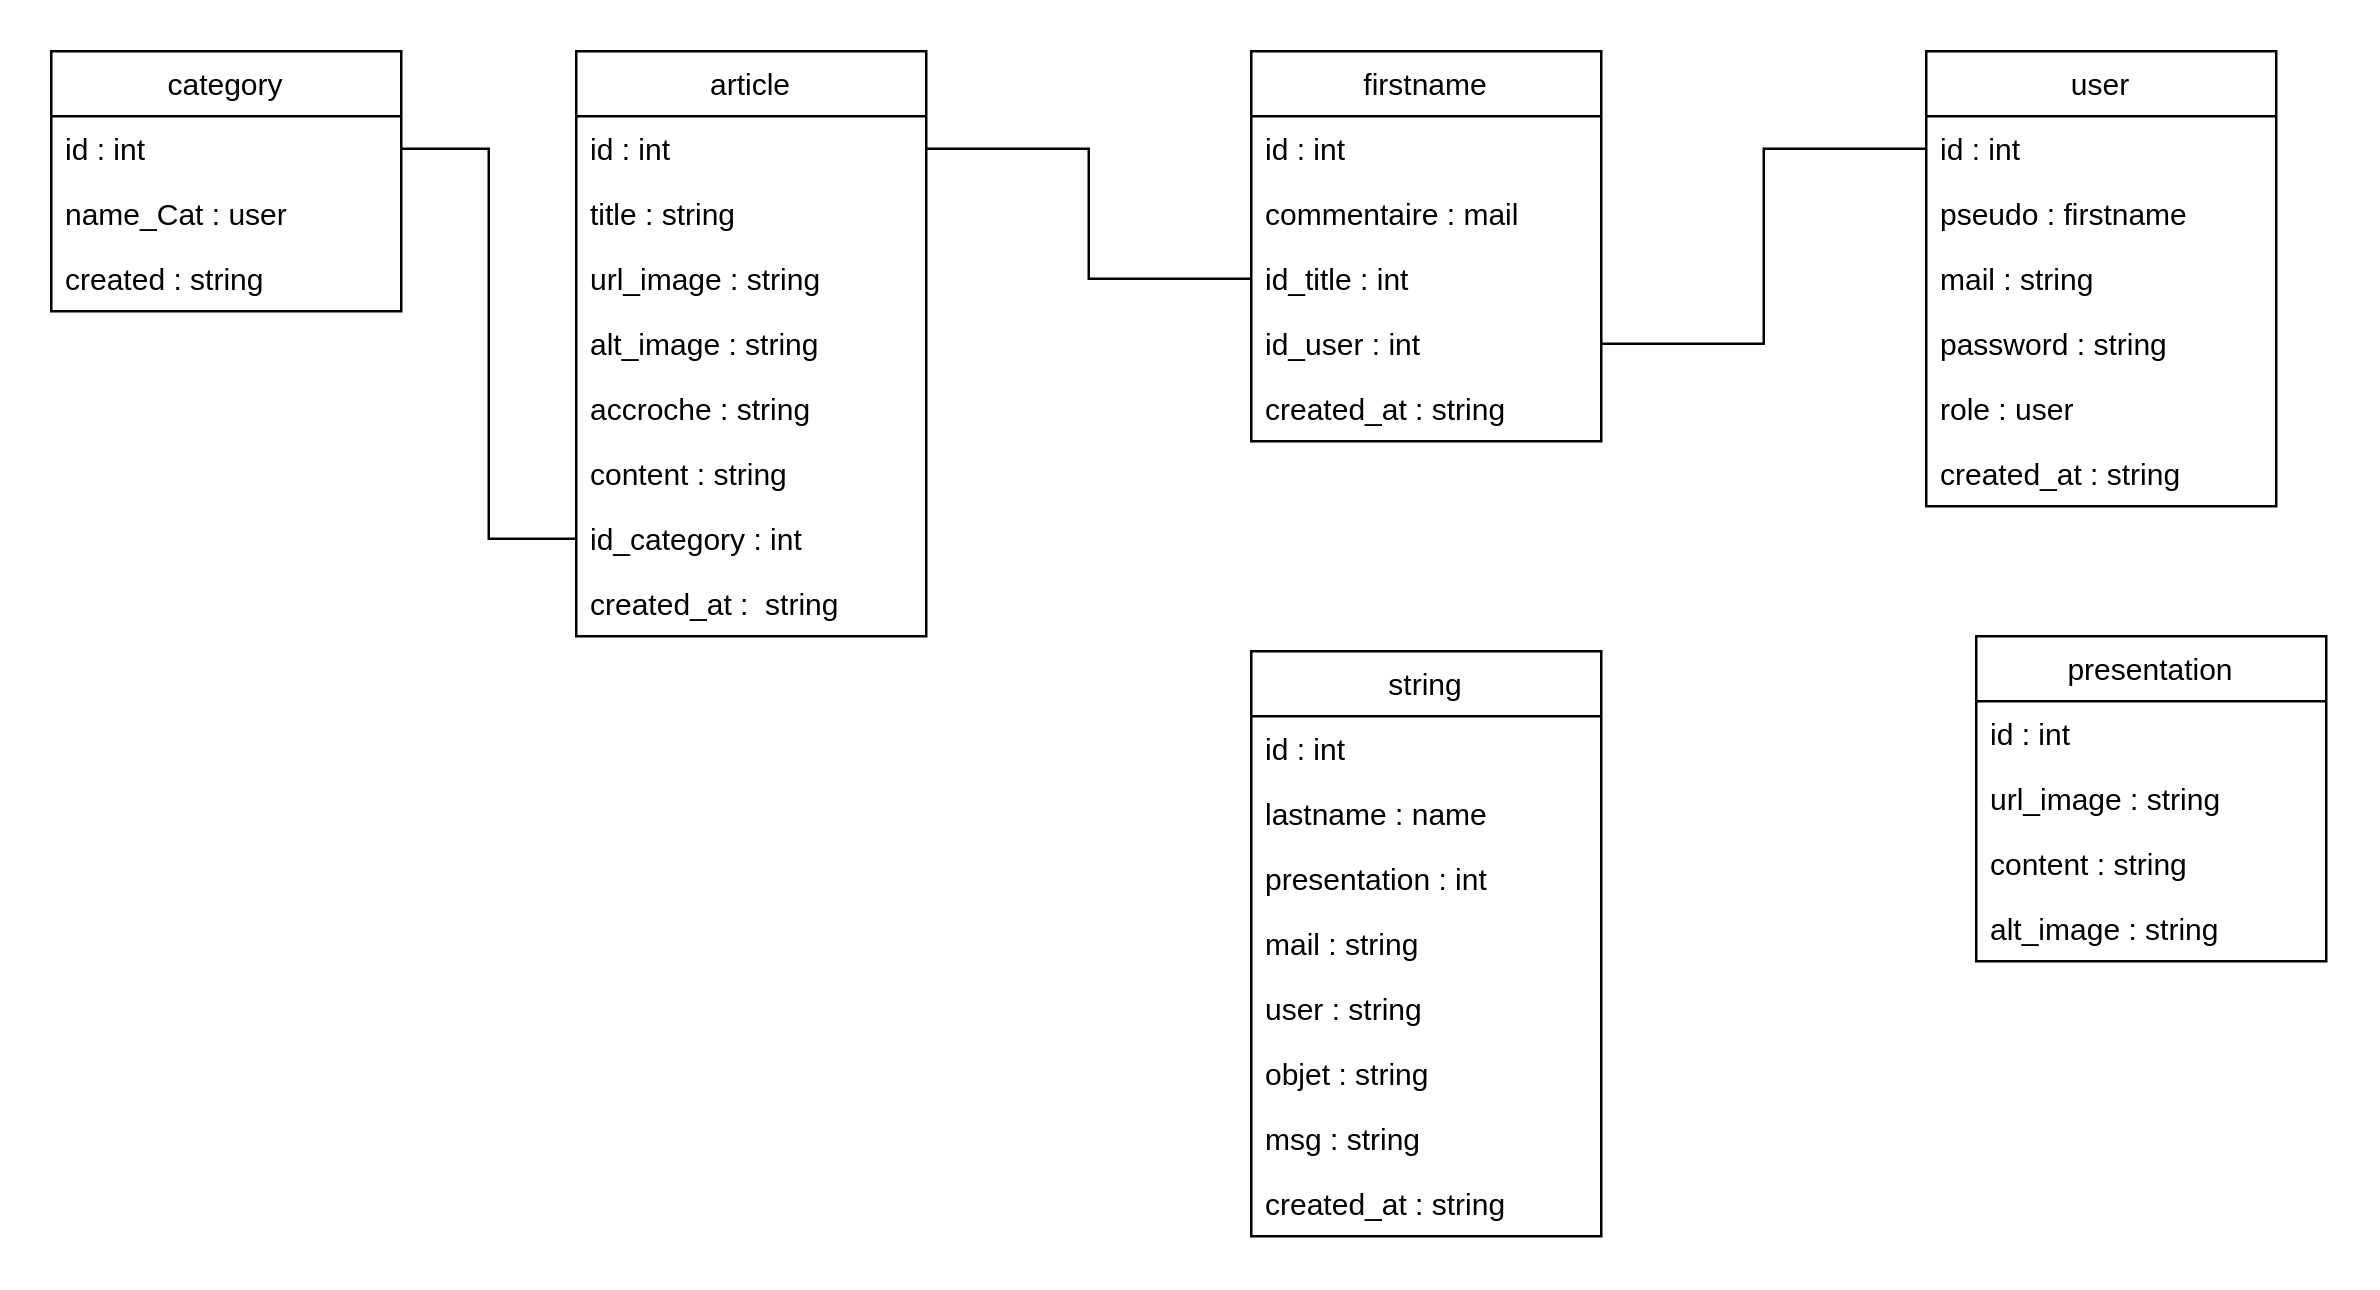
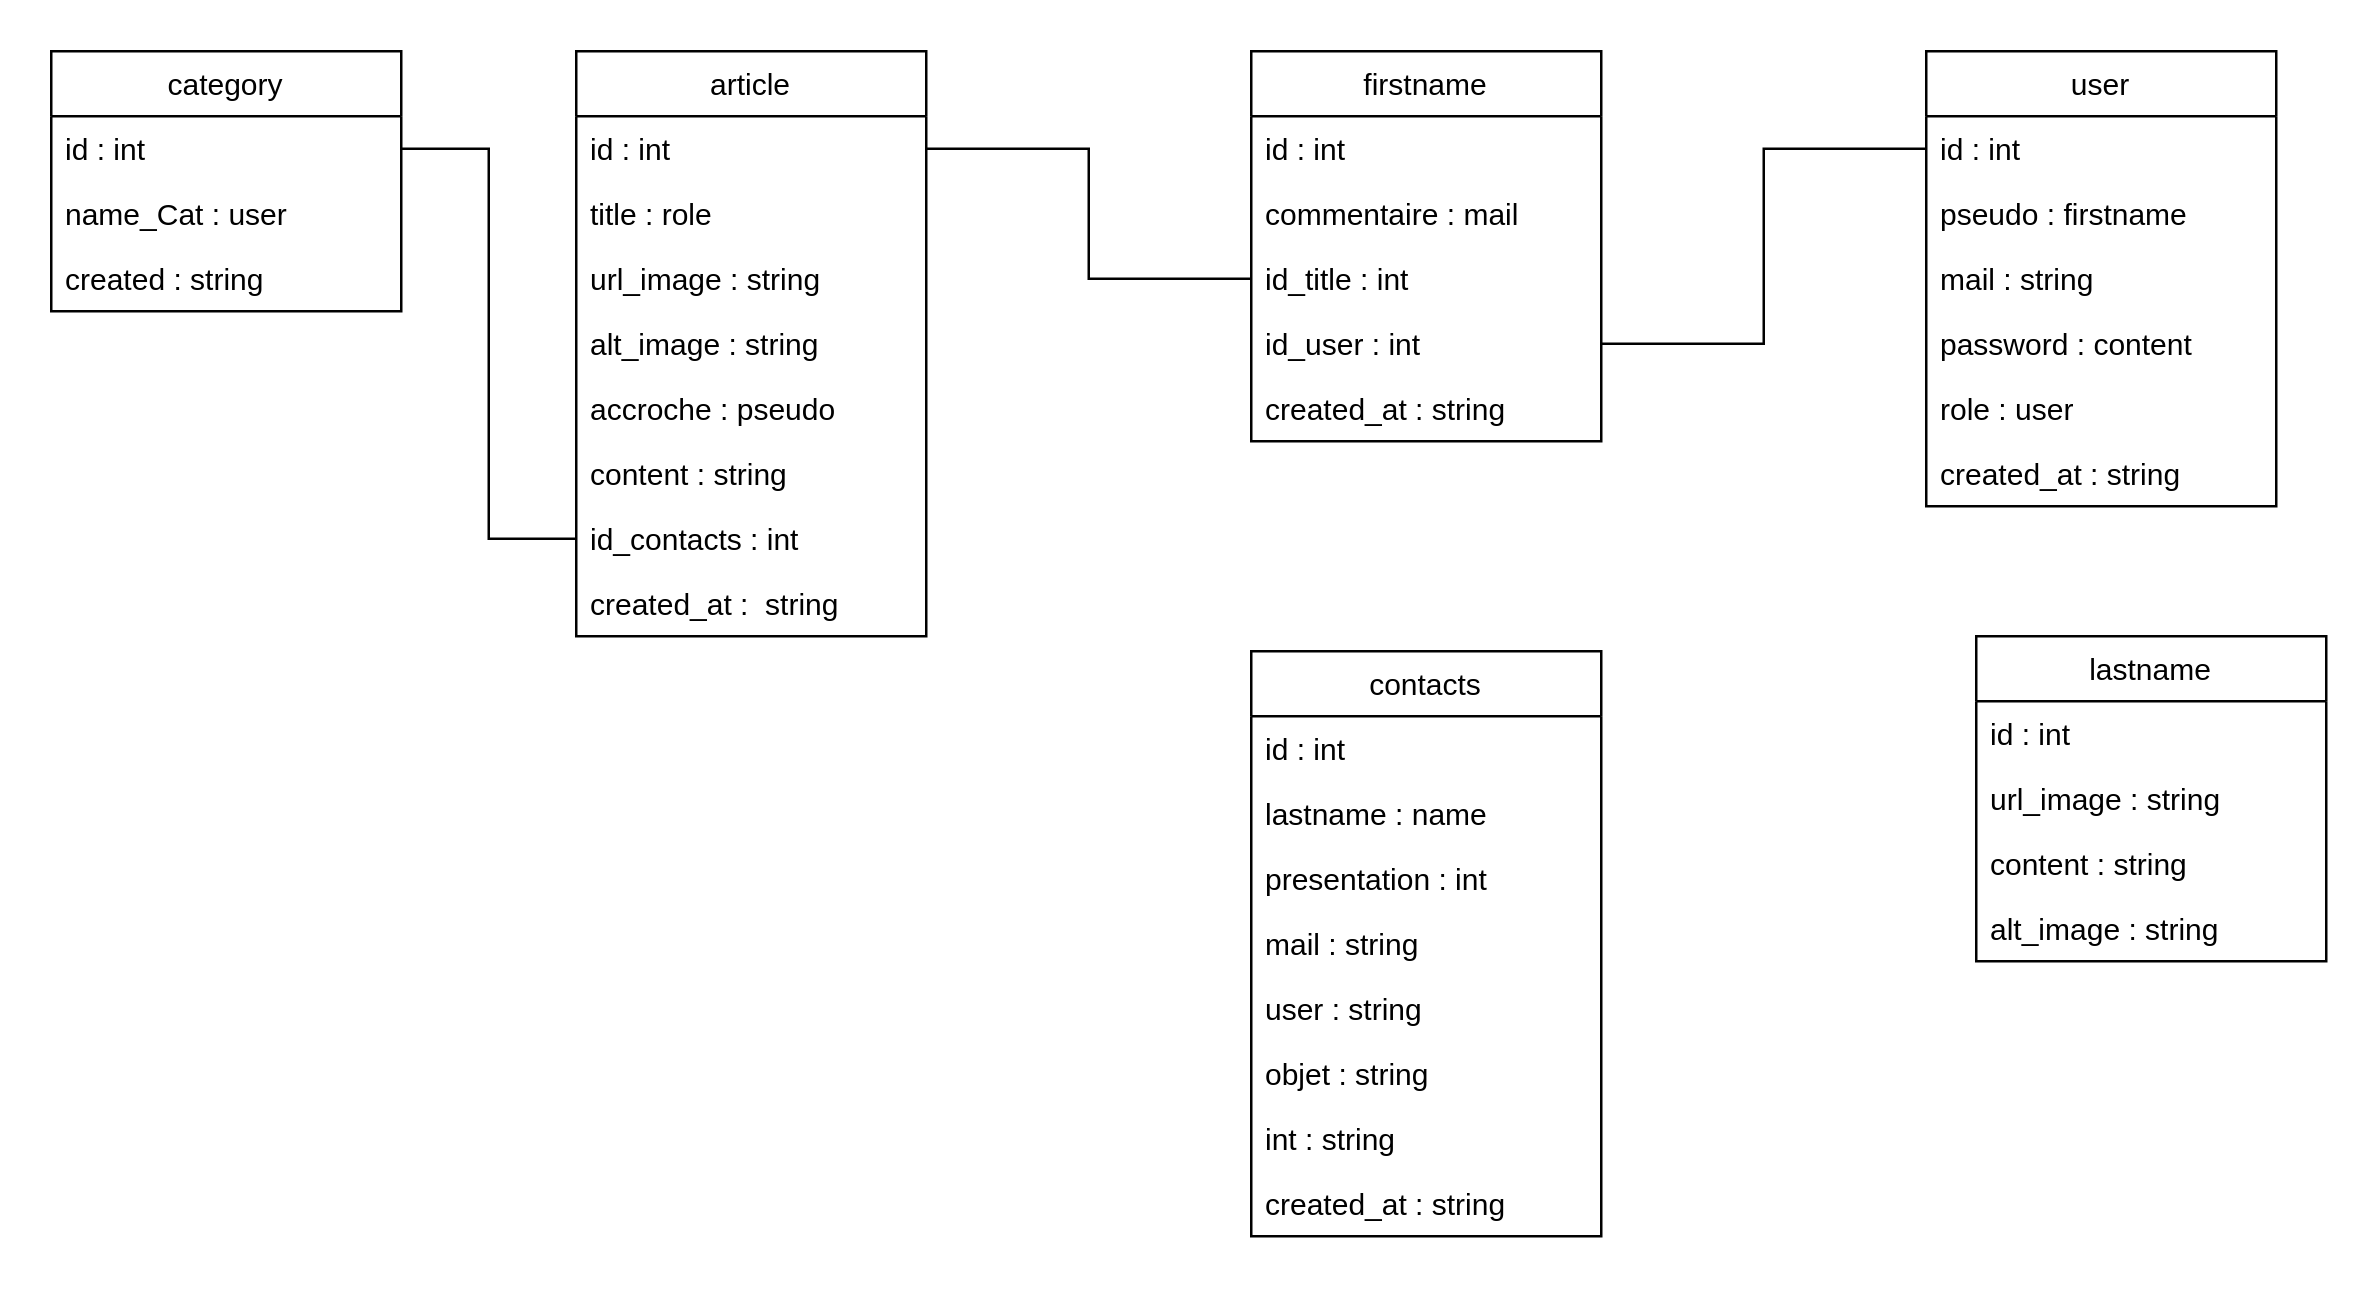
- <mxCell id="4" value="title : string" style="text;strokeColor=none;fillColor=none;align=left;verticalAlign=top;spacingLeft=4;spacingRight=4;overflow=hidden;rotatable=0;points=[[0,0.5],[1,0.5]];portConstraint=eastwest;" vertex="1" parent="2"><mxGeometry y="52" width="140" height="26" as="geometry" /></mxCell>
+ <mxCell id="4" value="title : role" style="text;strokeColor=none;fillColor=none;align=left;verticalAlign=top;spacingLeft=4;spacingRight=4;overflow=hidden;rotatable=0;points=[[0,0.5],[1,0.5]];portConstraint=eastwest;" vertex="1" parent="2"><mxGeometry y="52" width="140" height="26" as="geometry" /></mxCell>
- <mxCell id="29" value="password : string" style="text;strokeColor=none;fillColor=none;align=left;verticalAlign=top;spacingLeft=4;spacingRight=4;overflow=hidden;rotatable=0;points=[[0,0.5],[1,0.5]];portConstraint=eastwest;" vertex="1" parent="25"><mxGeometry y="104" width="140" height="26" as="geometry" /></mxCell>
+ <mxCell id="29" value="password : content" style="text;strokeColor=none;fillColor=none;align=left;verticalAlign=top;spacingLeft=4;spacingRight=4;overflow=hidden;rotatable=0;points=[[0,0.5],[1,0.5]];portConstraint=eastwest;" vertex="1" parent="25"><mxGeometry y="104" width="140" height="26" as="geometry" /></mxCell>
- <mxCell id="7" value="accroche : string" style="text;strokeColor=none;fillColor=none;align=left;verticalAlign=top;spacingLeft=4;spacingRight=4;overflow=hidden;rotatable=0;points=[[0,0.5],[1,0.5]];portConstraint=eastwest;" vertex="1" parent="2"><mxGeometry y="130" width="140" height="26" as="geometry" /></mxCell>
+ <mxCell id="7" value="accroche : pseudo" style="text;strokeColor=none;fillColor=none;align=left;verticalAlign=top;spacingLeft=4;spacingRight=4;overflow=hidden;rotatable=0;points=[[0,0.5],[1,0.5]];portConstraint=eastwest;" vertex="1" parent="2"><mxGeometry y="130" width="140" height="26" as="geometry" /></mxCell>
- <mxCell id="9" value="id_category : int" style="text;strokeColor=none;fillColor=none;align=left;verticalAlign=top;spacingLeft=4;spacingRight=4;overflow=hidden;rotatable=0;points=[[0,0.5],[1,0.5]];portConstraint=eastwest;" vertex="1" parent="2"><mxGeometry y="182" width="140" height="26" as="geometry" /></mxCell>
+ <mxCell id="9" value="id_contacts : int" style="text;strokeColor=none;fillColor=none;align=left;verticalAlign=top;spacingLeft=4;spacingRight=4;overflow=hidden;rotatable=0;points=[[0,0.5],[1,0.5]];portConstraint=eastwest;" vertex="1" parent="2"><mxGeometry y="182" width="140" height="26" as="geometry" /></mxCell>
- <mxCell id="11" value="presentation" style="swimlane;fontStyle=0;childLayout=stackLayout;horizontal=1;startSize=26;fillColor=none;horizontalStack=0;resizeParent=1;resizeParentMax=0;resizeLast=0;collapsible=1;marginBottom=0;" vertex="1" parent="1"><mxGeometry x="790" y="254" width="140" height="130" as="geometry" /></mxCell>
+ <mxCell id="11" value="lastname" style="swimlane;fontStyle=0;childLayout=stackLayout;horizontal=1;startSize=26;fillColor=none;horizontalStack=0;resizeParent=1;resizeParentMax=0;resizeLast=0;collapsible=1;marginBottom=0;" vertex="1" parent="1"><mxGeometry x="790" y="254" width="140" height="130" as="geometry" /></mxCell>
- <mxCell id="16" value="string" style="swimlane;fontStyle=0;childLayout=stackLayout;horizontal=1;startSize=26;fillColor=none;horizontalStack=0;resizeParent=1;resizeParentMax=0;resizeLast=0;collapsible=1;marginBottom=0;" vertex="1" parent="1"><mxGeometry x="500" y="260" width="140" height="234" as="geometry" /></mxCell>
+ <mxCell id="16" value="contacts" style="swimlane;fontStyle=0;childLayout=stackLayout;horizontal=1;startSize=26;fillColor=none;horizontalStack=0;resizeParent=1;resizeParentMax=0;resizeLast=0;collapsible=1;marginBottom=0;" vertex="1" parent="1"><mxGeometry x="500" y="260" width="140" height="234" as="geometry" /></mxCell>
- <mxCell id="23" value="msg : string" style="text;strokeColor=none;fillColor=none;align=left;verticalAlign=top;spacingLeft=4;spacingRight=4;overflow=hidden;rotatable=0;points=[[0,0.5],[1,0.5]];portConstraint=eastwest;" vertex="1" parent="16"><mxGeometry y="182" width="140" height="26" as="geometry" /></mxCell>
+ <mxCell id="23" value="int : string" style="text;strokeColor=none;fillColor=none;align=left;verticalAlign=top;spacingLeft=4;spacingRight=4;overflow=hidden;rotatable=0;points=[[0,0.5],[1,0.5]];portConstraint=eastwest;" vertex="1" parent="16"><mxGeometry y="182" width="140" height="26" as="geometry" /></mxCell>
